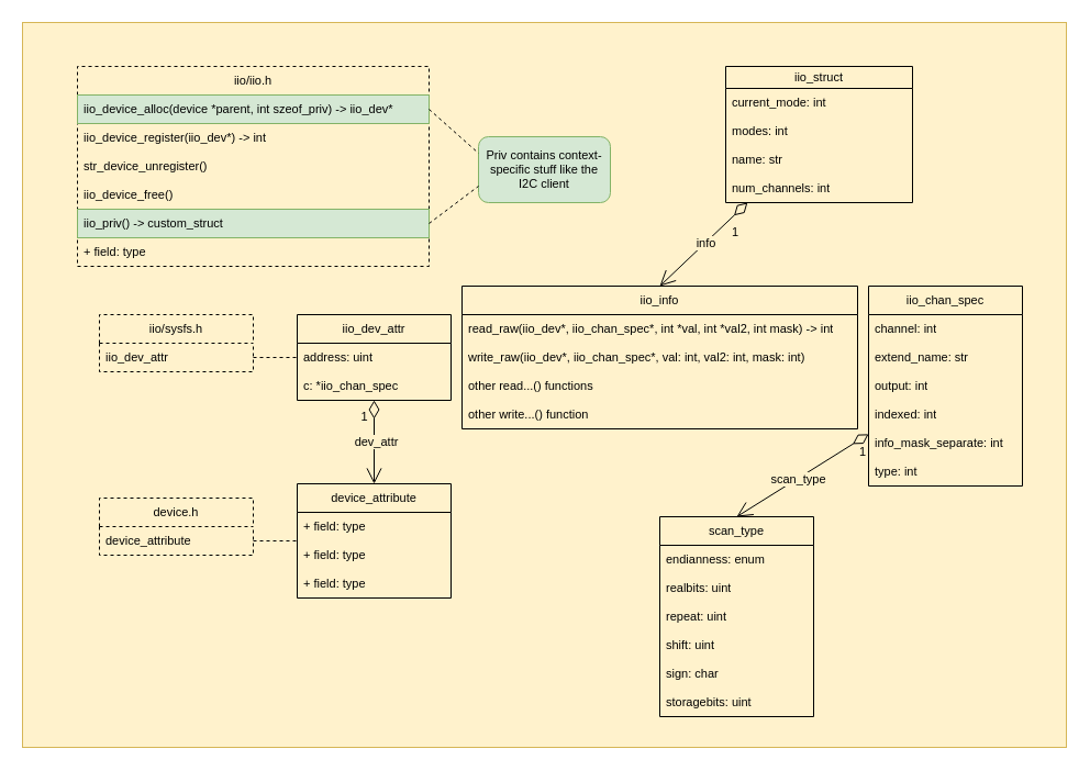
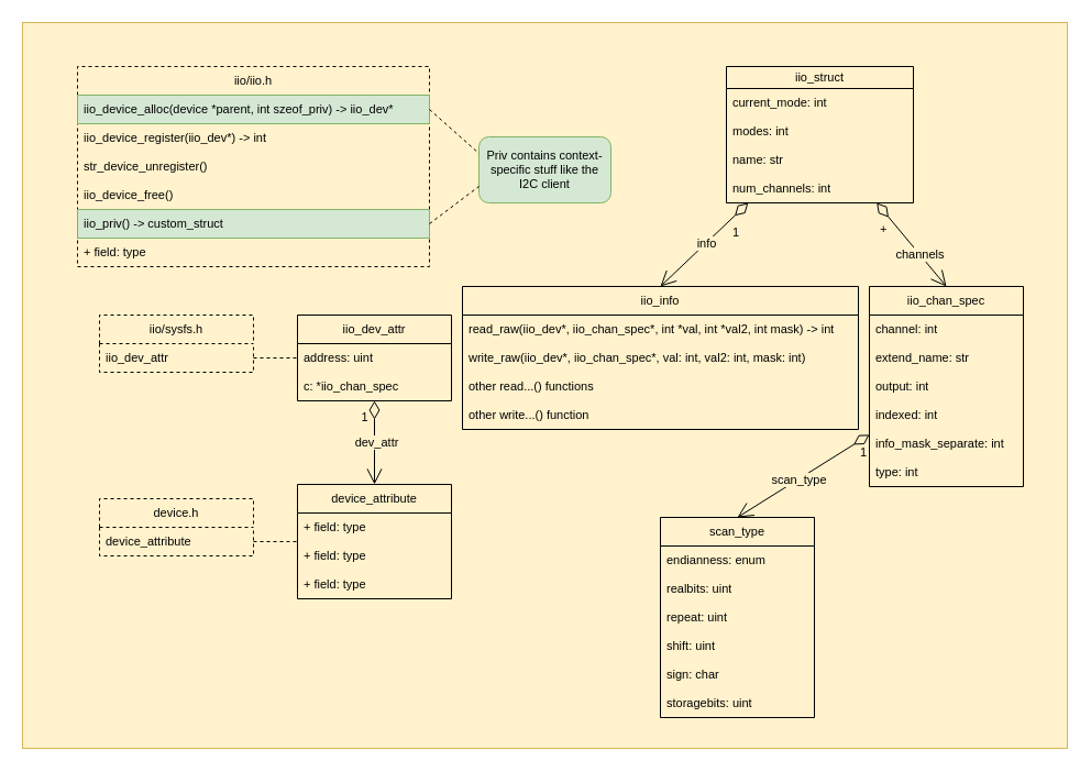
+ <mxCell id="3" value="&lt;span style=&quot;&quot;&gt;+&lt;/span&gt;" style="endArrow=open;html=1;endSize=12;startArrow=diamondThin;startSize=14;startFill=0;align=left;verticalAlign=bottom;rounded=0;entryX=0.5;entryY=0;entryDx=0;entryDy=0;labelBackgroundColor=#FFF2CC;fontColor=default;" parent="1" source="7" target="12" edge="1"><mxGeometry x="-0.48" y="-20" relative="1" as="geometry"><mxPoint x="829.26" y="214.988" as="sourcePoint" /><mxPoint x="825" y="240" as="targetPoint" /><mxPoint as="offset" /></mxGeometry></mxCell>
+ <mxCell id="4" value="channels" style="edgeLabel;html=1;align=center;verticalAlign=middle;resizable=0;points=[];fontFamily=Helvetica;fontSize=11;fontColor=default;labelBackgroundColor=light-dark(#fff2cc, #ededed);" parent="3" vertex="1" connectable="0"><mxGeometry x="0.232" relative="1" as="geometry"><mxPoint as="offset" /></mxGeometry></mxCell>
